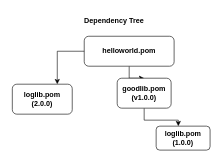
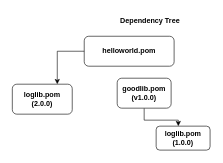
- <mxCell id="11" value="Dependency Tree" style="text;html=1;strokeColor=none;fillColor=none;align=center;verticalAlign=middle;whiteSpace=wrap;rounded=0;fontStyle=1" vertex="1" parent="1"><mxGeometry x="135" y="20" width="110" height="30" as="geometry" /></mxCell>
+ <mxCell id="11" value="Dependency Tree" style="text;html=1;strokeColor=none;fillColor=none;align=center;verticalAlign=middle;whiteSpace=wrap;rounded=0;fontStyle=1" vertex="1" parent="1"><mxGeometry x="195" y="20" width="110" height="30" as="geometry" /></mxCell>
- <mxCell id="2" style="edgeStyle=orthogonalEdgeStyle;rounded=0;orthogonalLoop=1;jettySize=auto;html=1;entryX=0.5;entryY=0;entryDx=0;entryDy=0;" edge="1" parent="1" source="3" target="5"><mxGeometry relative="1" as="geometry" /></mxCell>
